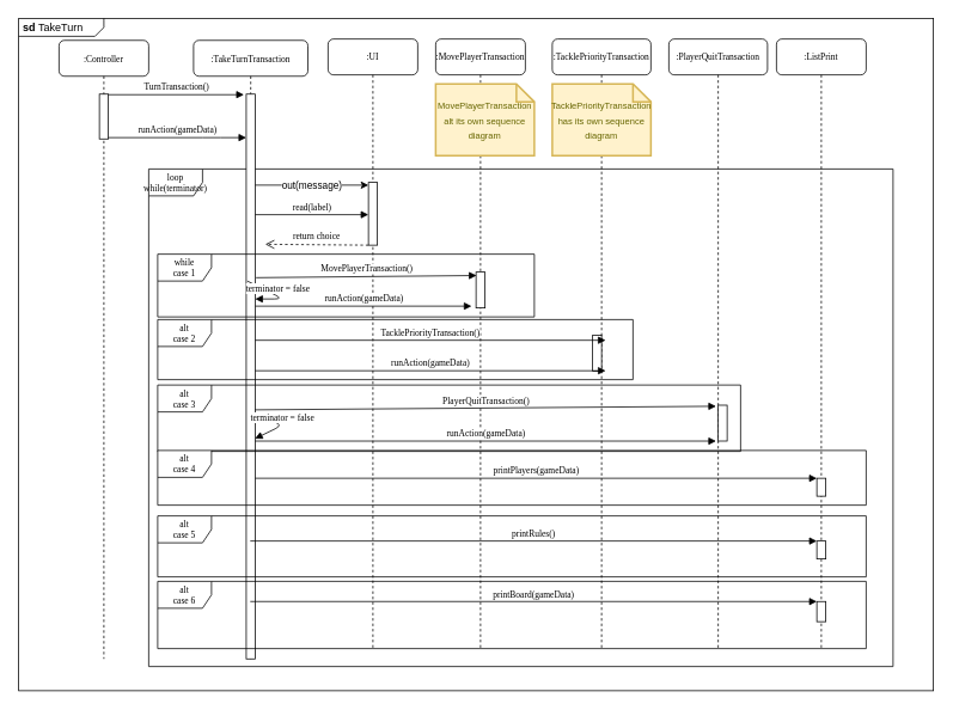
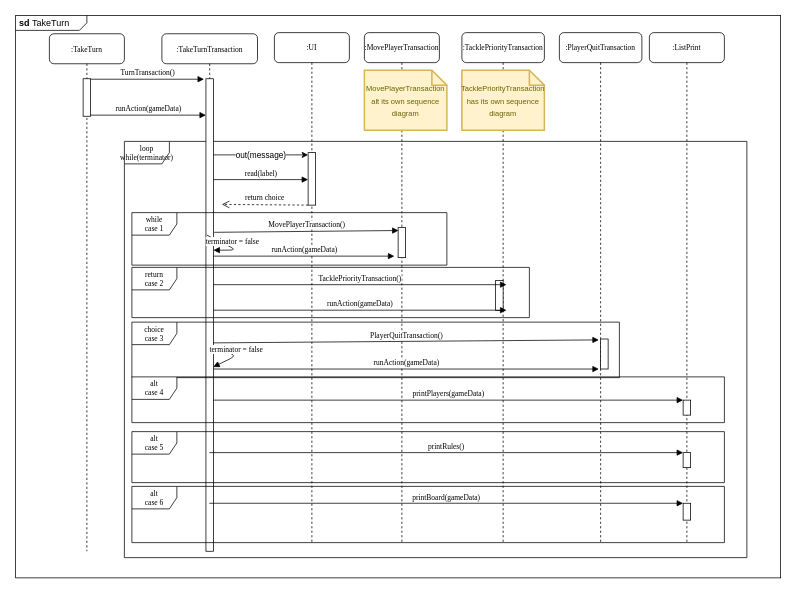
- <mxCell id="8" value=":Controller" style="shape=umlLifeline;perimeter=lifelinePerimeter;whiteSpace=wrap;html=1;container=1;collapsible=0;recursiveResize=0;outlineConnect=0;rounded=1;shadow=0;comic=0;labelBackgroundColor=none;strokeWidth=1;fontFamily=Verdana;fontSize=10;align=center;" parent="1" vertex="1"><mxGeometry x="65" y="44.5" width="100" height="690" as="geometry" /></mxCell>
+ <mxCell id="8" value=":TakeTurn" style="shape=umlLifeline;perimeter=lifelinePerimeter;whiteSpace=wrap;html=1;container=1;collapsible=0;recursiveResize=0;outlineConnect=0;rounded=1;shadow=0;comic=0;labelBackgroundColor=none;strokeWidth=1;fontFamily=Verdana;fontSize=10;align=center;" parent="1" vertex="1"><mxGeometry x="65" y="44.5" width="100" height="690" as="geometry" /></mxCell>
- <mxCell id="29" value="alt&lt;br&gt;case 2" style="shape=umlFrame;whiteSpace=wrap;html=1;fontFamily=Verdana;fontSize=10;" parent="1" vertex="1"><mxGeometry x="175" y="356" width="530" height="67" as="geometry" /></mxCell>
+ <mxCell id="29" value="return&lt;br&gt;case 2" style="shape=umlFrame;whiteSpace=wrap;html=1;fontFamily=Verdana;fontSize=10;" parent="1" vertex="1"><mxGeometry x="175" y="356" width="530" height="67" as="geometry" /></mxCell>
- <mxCell id="28" value="alt&lt;br&gt;case 3" style="shape=umlFrame;whiteSpace=wrap;html=1;fontFamily=Verdana;fontSize=10;" parent="1" vertex="1"><mxGeometry x="175" y="429" width="650" height="74" as="geometry" /></mxCell>
+ <mxCell id="28" value="choice&lt;br&gt;case 3" style="shape=umlFrame;whiteSpace=wrap;html=1;fontFamily=Verdana;fontSize=10;" parent="1" vertex="1"><mxGeometry x="175" y="429" width="650" height="74" as="geometry" /></mxCell>
